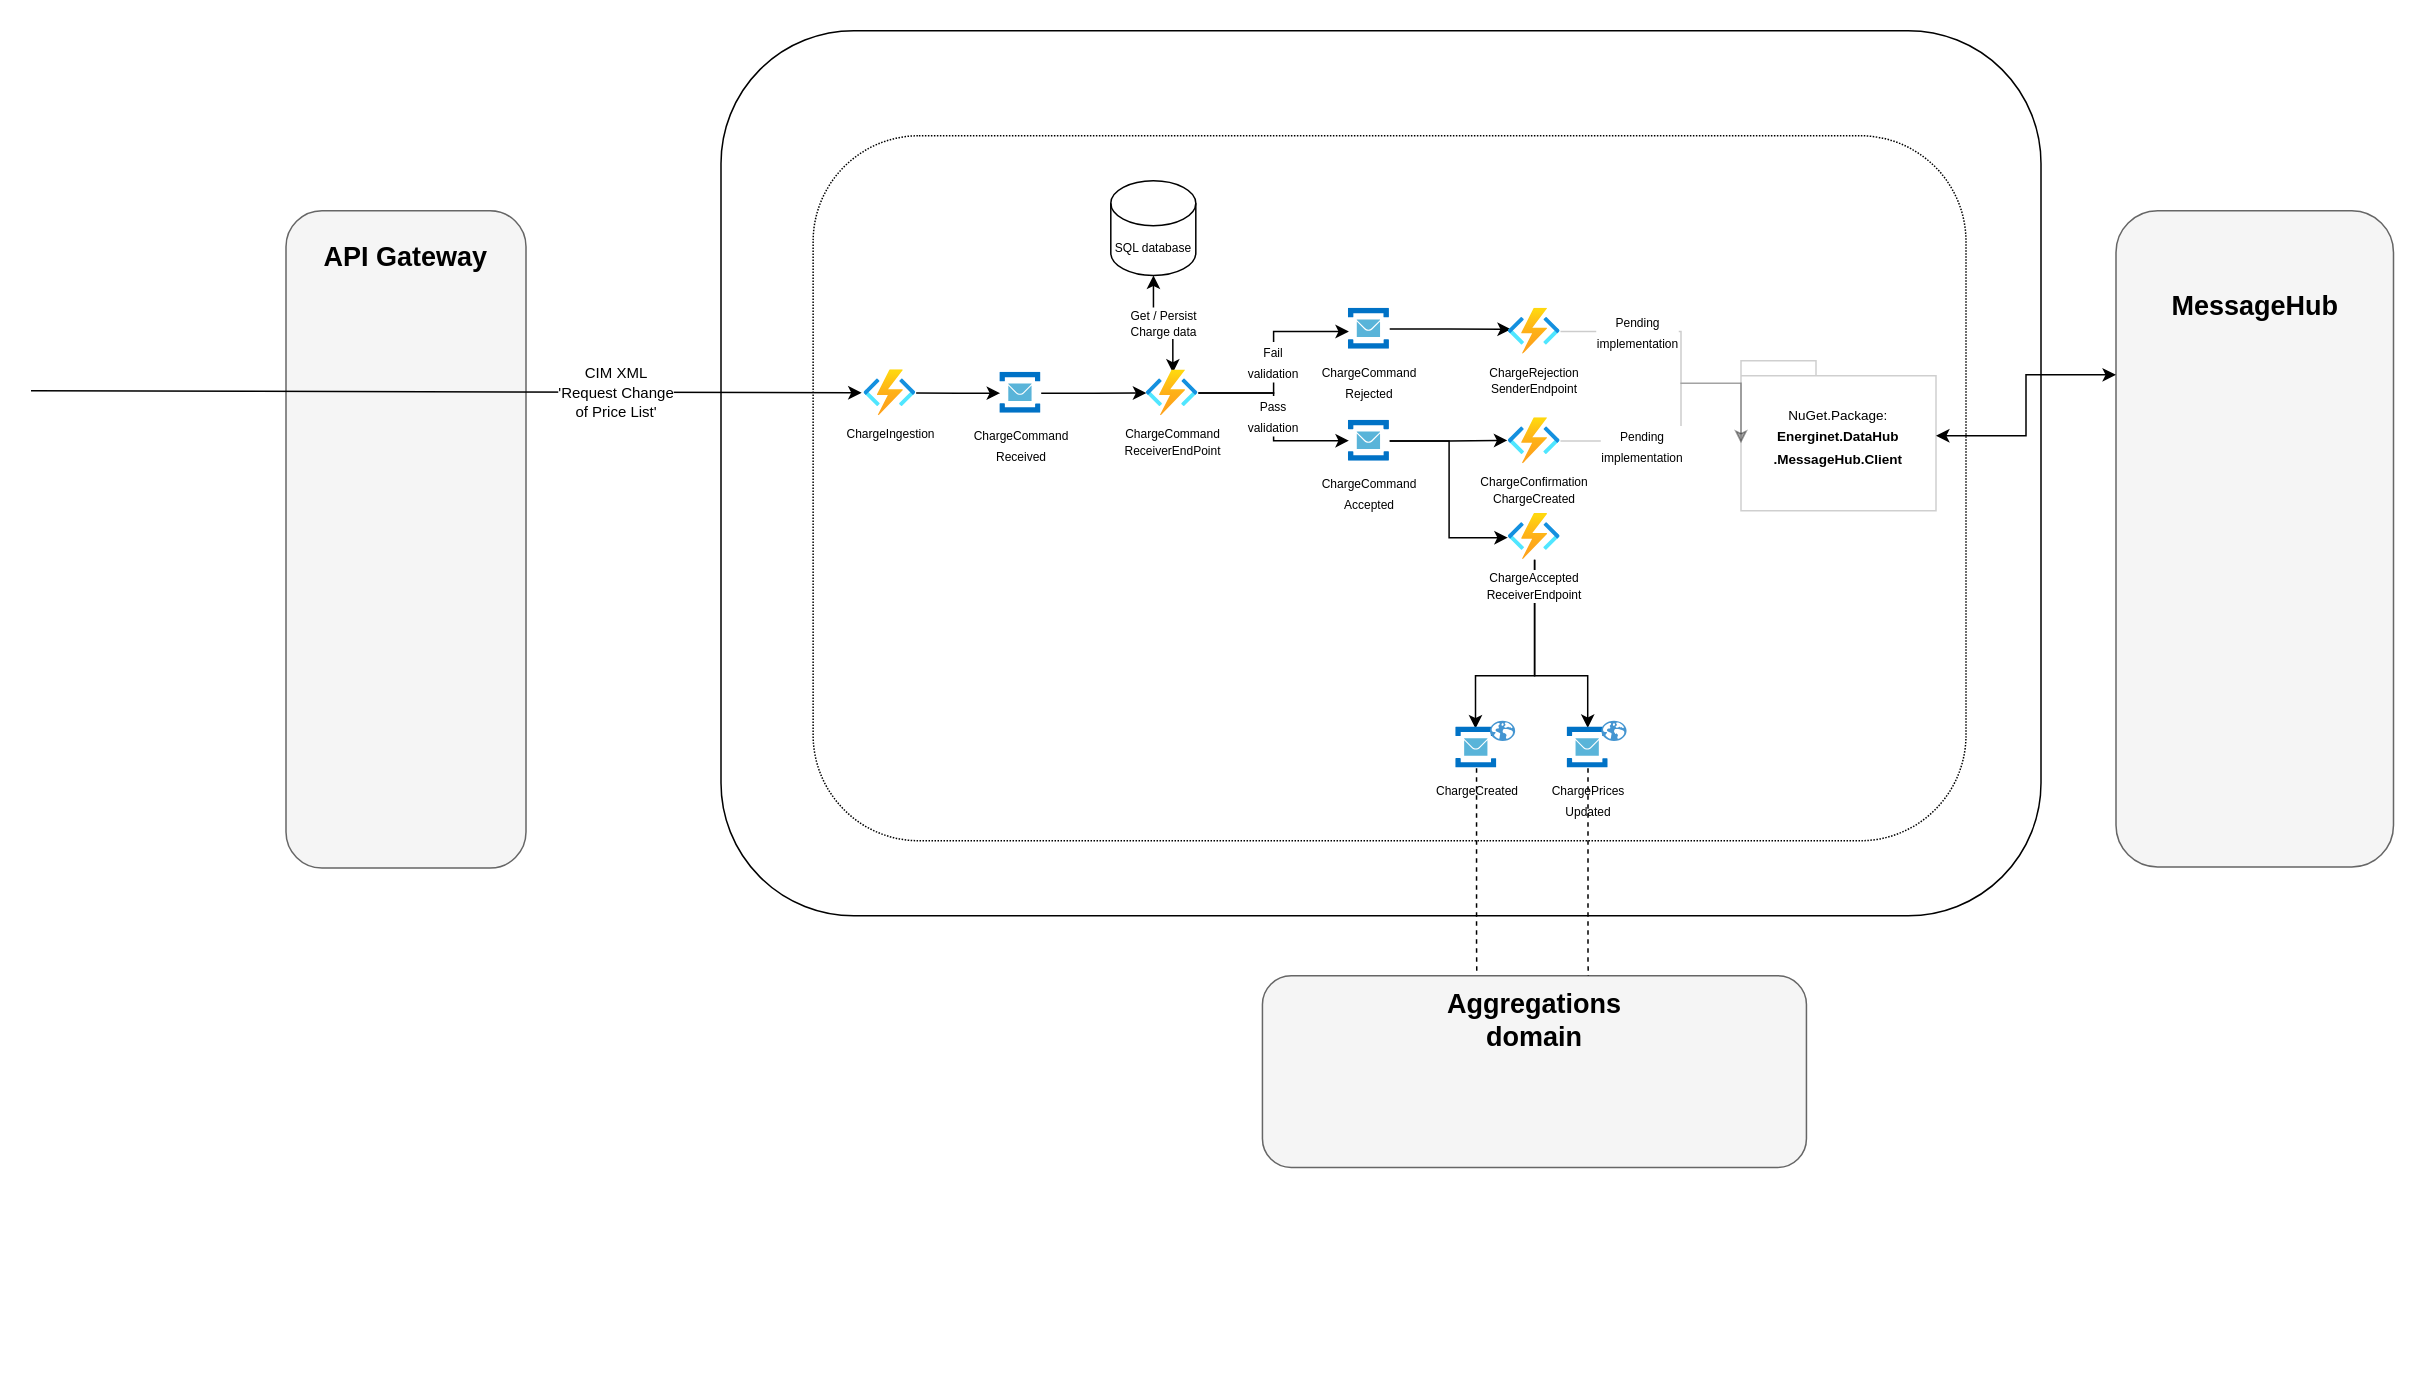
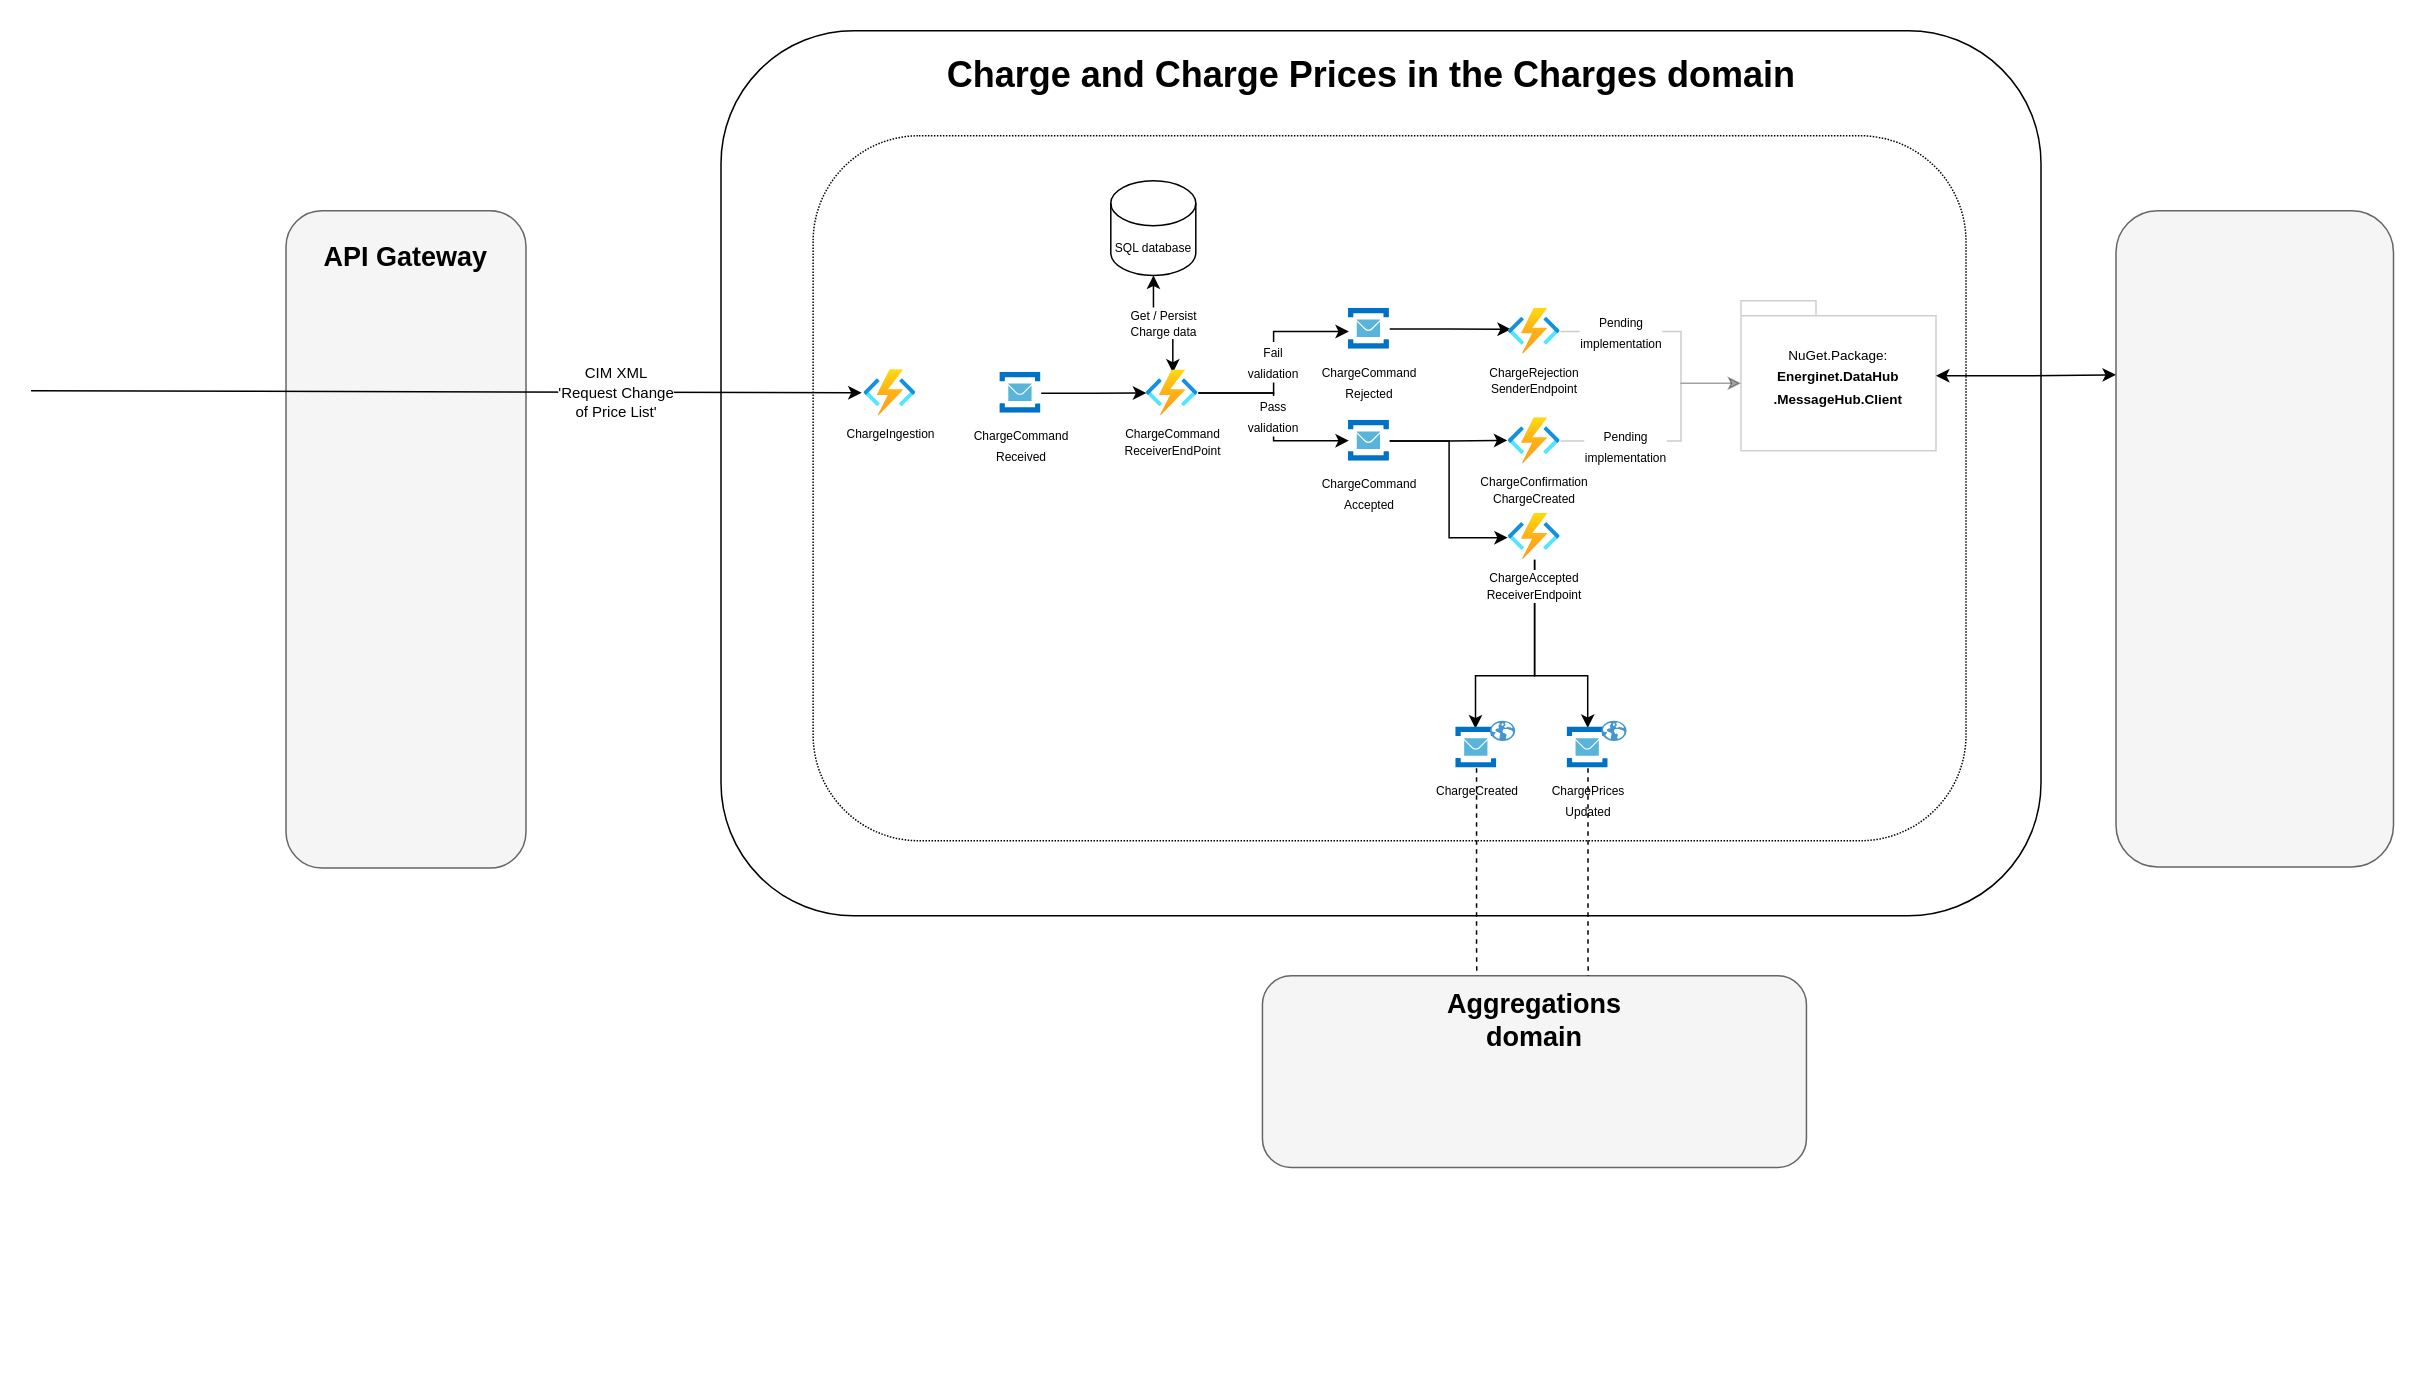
+ <mxCell id="4" value="&lt;h1&gt;Charge and Charge Prices in the Charges domain&lt;br&gt;&lt;/h1&gt;" style="text;html=1;strokeColor=none;fillColor=none;spacing=5;spacingTop=-20;whiteSpace=wrap;overflow=hidden;rounded=0;dashed=1;" parent="2" vertex="1"><mxGeometry x="165.71" y="10" width="600" height="36.51" as="geometry" /></mxCell>
- <mxCell id="44" value="&lt;b&gt;&lt;font style=&quot;font-size: 18px&quot;&gt;MessageHub&lt;/font&gt;&lt;/b&gt;" style="text;html=1;strokeColor=none;fillColor=none;align=center;verticalAlign=middle;whiteSpace=wrap;rounded=0;" parent="42" vertex="1"><mxGeometry x="27.5" y="52.801" width="130" height="23.211" as="geometry" /></mxCell>
- <mxCell id="6" value="" style="edgeStyle=orthogonalEdgeStyle;rounded=0;orthogonalLoop=1;jettySize=auto;html=1;fontSize=9;startArrow=classic;startFill=1;endArrow=none;endFill=0;" parent="2" source="8" target="9" edge="1"><mxGeometry relative="1" as="geometry" /></mxCell>
- <mxCell id="31" value="&lt;font style=&quot;font-size: 9px&quot;&gt;NuGet.Package:&lt;br&gt;&lt;b&gt;Energinet.DataHub&lt;br&gt;.MessageHub.Client&lt;/b&gt;&lt;/font&gt;" style="shape=folder;tabWidth=50;tabHeight=10;tabPosition=left;strokeWidth=1;html=1;whiteSpace=wrap;align=center;strokeColor=#CFCFCF;" parent="2" vertex="1"><mxGeometry x="700" y="220" width="130" height="100" as="geometry" /></mxCell>
+ <mxCell id="31" value="&lt;font style=&quot;font-size: 9px&quot;&gt;NuGet.Package:&lt;br&gt;&lt;b&gt;Energinet.DataHub&lt;br&gt;.MessageHub.Client&lt;/b&gt;&lt;/font&gt;" style="shape=folder;tabWidth=50;tabHeight=10;tabPosition=left;strokeWidth=1;html=1;whiteSpace=wrap;align=center;strokeColor=#CFCFCF;" parent="2" vertex="1"><mxGeometry x="700" y="180" width="130" height="100" as="geometry" /></mxCell>
